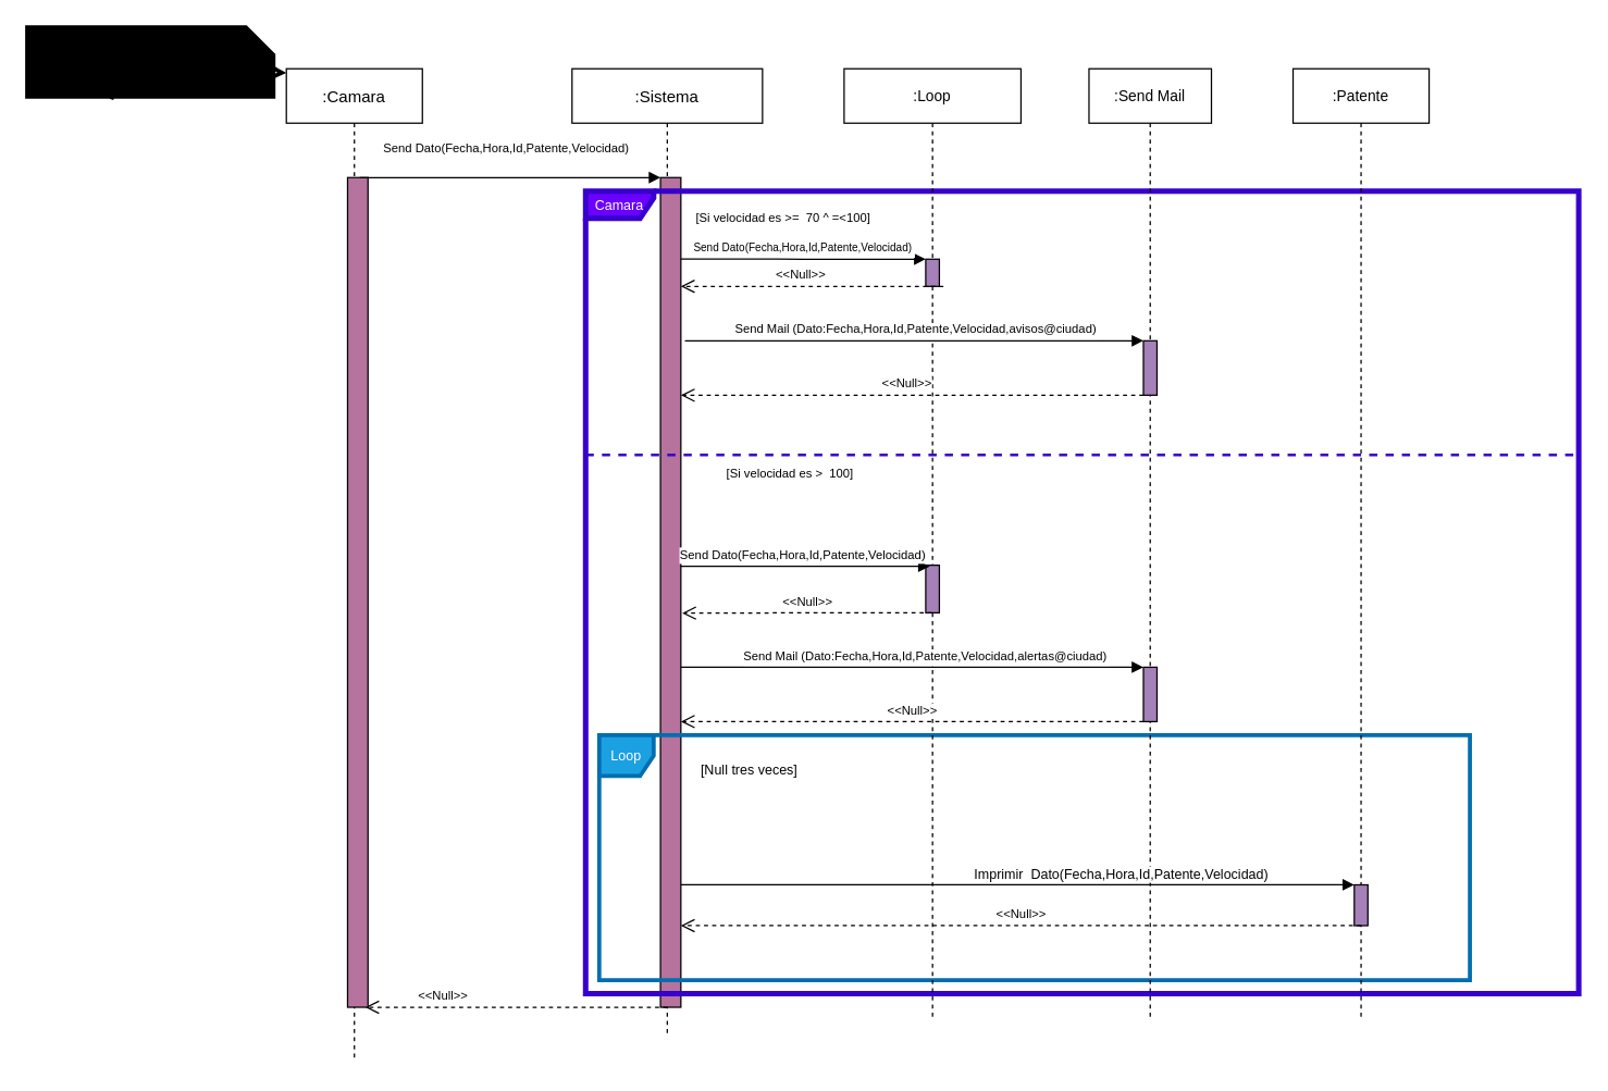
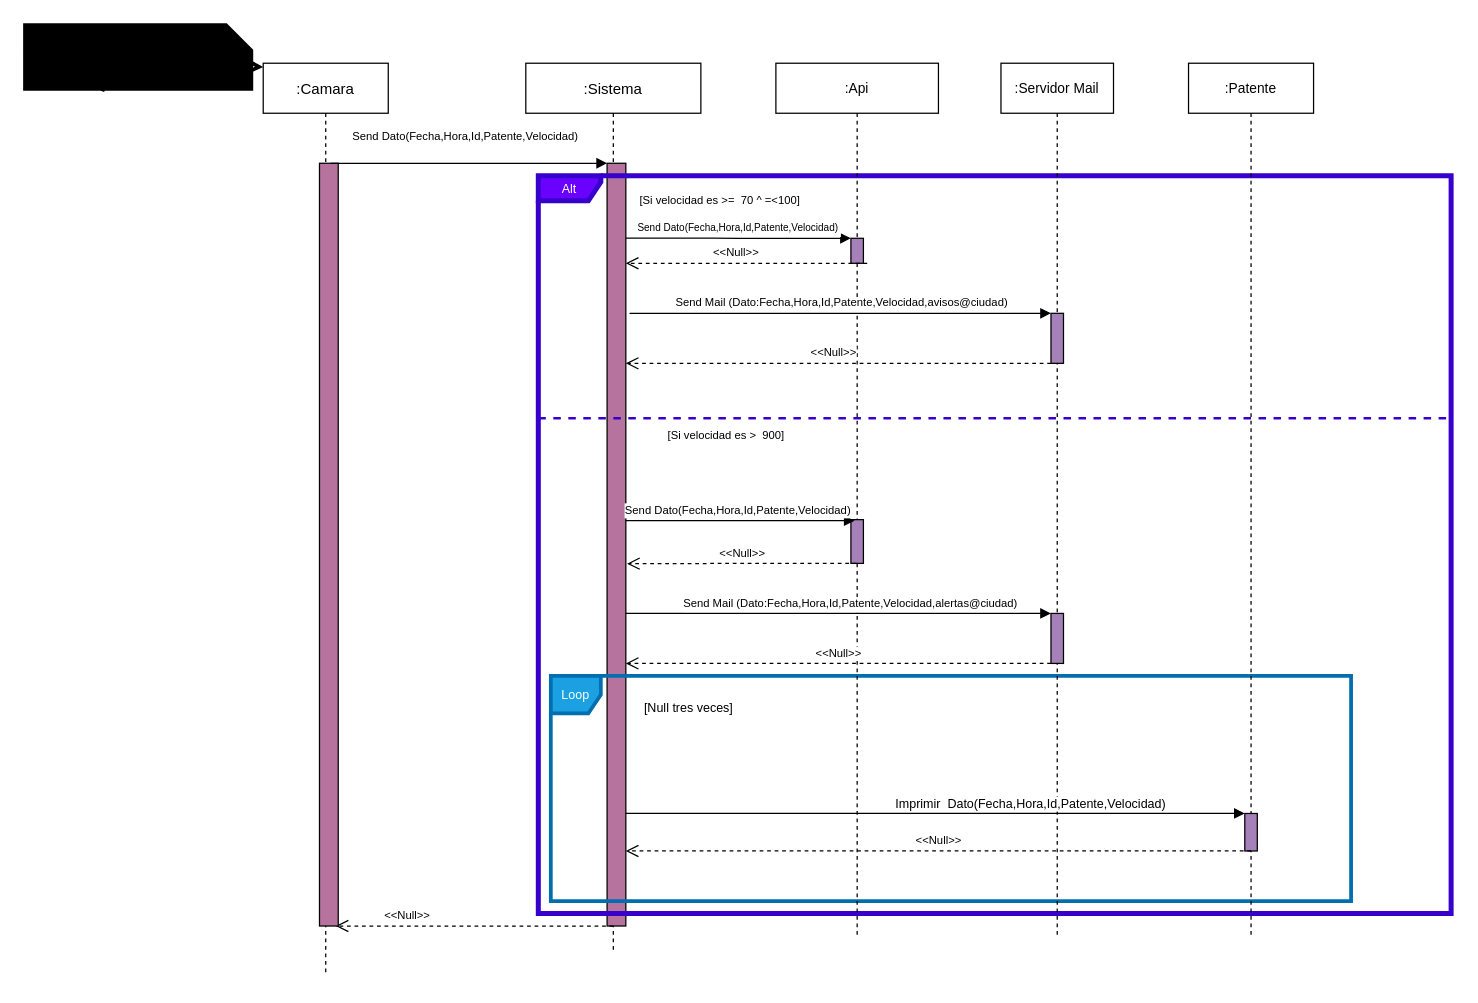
- <mxCell id="11" value=":Loop" style="shape=umlLifeline;perimeter=lifelinePerimeter;whiteSpace=wrap;html=1;container=1;collapsible=0;recursiveResize=0;outlineConnect=0;fontSize=11;" parent="1" vertex="1"><mxGeometry x="620" y="50" width="130" height="700" as="geometry" /></mxCell>
+ <mxCell id="11" value=":Api" style="shape=umlLifeline;perimeter=lifelinePerimeter;whiteSpace=wrap;html=1;container=1;collapsible=0;recursiveResize=0;outlineConnect=0;fontSize=11;" parent="1" vertex="1"><mxGeometry x="620" y="50" width="130" height="700" as="geometry" /></mxCell>
- <mxCell id="18" value=":Send Mail" style="shape=umlLifeline;perimeter=lifelinePerimeter;whiteSpace=wrap;html=1;container=1;collapsible=0;recursiveResize=0;outlineConnect=0;fontSize=11;" parent="1" vertex="1"><mxGeometry x="800" y="50" width="90" height="700" as="geometry" /></mxCell>
+ <mxCell id="18" value=":Servidor Mail" style="shape=umlLifeline;perimeter=lifelinePerimeter;whiteSpace=wrap;html=1;container=1;collapsible=0;recursiveResize=0;outlineConnect=0;fontSize=11;" parent="1" vertex="1"><mxGeometry x="800" y="50" width="90" height="700" as="geometry" /></mxCell>
- <mxCell id="6" value="Camara" style="shape=umlFrame;whiteSpace=wrap;html=1;fontSize=10;strokeWidth=4;fillColor=#6a00ff;fontColor=#ffffff;strokeColor=#3700CC;width=50;height=20;" parent="2" vertex="1"><mxGeometry x="10" y="90" width="730" height="590" as="geometry" /></mxCell>
+ <mxCell id="6" value="Alt" style="shape=umlFrame;whiteSpace=wrap;html=1;fontSize=10;strokeWidth=4;fillColor=#6a00ff;fontColor=#ffffff;strokeColor=#3700CC;width=50;height=20;" parent="2" vertex="1"><mxGeometry x="10" y="90" width="730" height="590" as="geometry" /></mxCell>
- <mxCell id="30" value="[Si velocidad es &amp;gt;&amp;nbsp; 100]" style="text;html=1;align=center;verticalAlign=middle;resizable=0;points=[];autosize=1;strokeColor=none;fillColor=none;fontSize=9;" parent="1" vertex="1"><mxGeometry x="520" y="338" width="120" height="20" as="geometry" /></mxCell>
+ <mxCell id="30" value="[Si velocidad es &amp;gt;&amp;nbsp; 900]" style="text;html=1;align=center;verticalAlign=middle;resizable=0;points=[];autosize=1;strokeColor=none;fillColor=none;fontSize=9;" parent="1" vertex="1"><mxGeometry x="520" y="338" width="120" height="20" as="geometry" /></mxCell>
